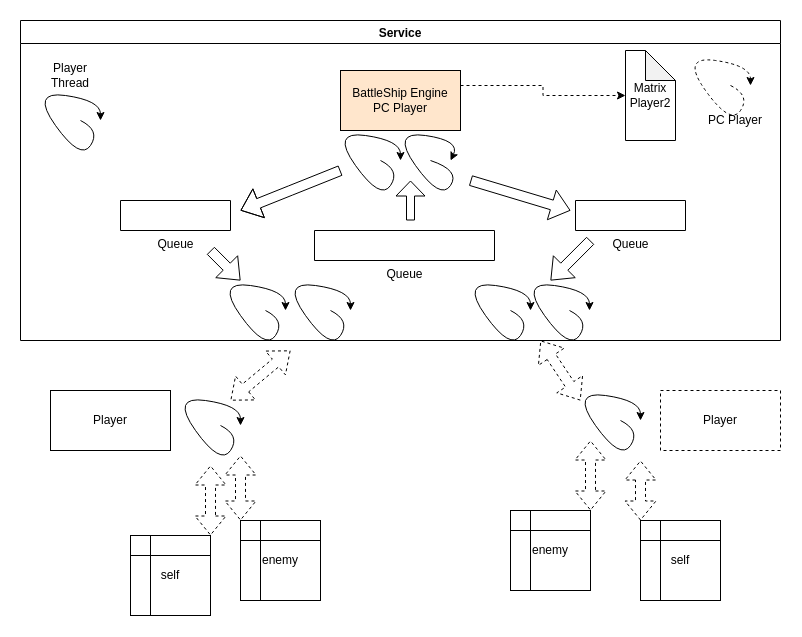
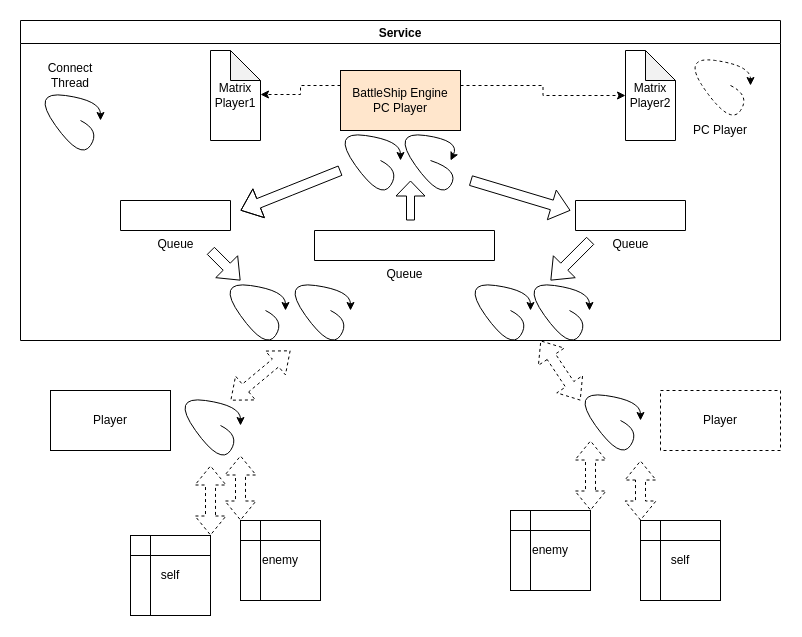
- <mxCell id="21" value="Player Thread" style="text;html=1;strokeColor=none;fillColor=none;align=center;verticalAlign=middle;whiteSpace=wrap;rounded=0;" parent="15" vertex="1"><mxGeometry x="20" y="40" width="60" height="30" as="geometry" /></mxCell>
+ <mxCell id="21" value="Connect Thread" style="text;html=1;strokeColor=none;fillColor=none;align=center;verticalAlign=middle;whiteSpace=wrap;rounded=0;" parent="15" vertex="1"><mxGeometry x="20" y="40" width="60" height="30" as="geometry" /></mxCell>
+ <mxCell id="25" style="edgeStyle=orthogonalEdgeStyle;rounded=0;orthogonalLoop=1;jettySize=auto;html=1;exitX=0;exitY=0.25;exitDx=0;exitDy=0;dashed=1;entryX=1;entryY=0.489;entryDx=0;entryDy=0;entryPerimeter=0;" parent="15" source="24" target="16" edge="1"><mxGeometry relative="1" as="geometry"><mxPoint x="240" y="65" as="targetPoint" /></mxGeometry></mxCell>
+ <mxCell id="16" value="Matrix&lt;br&gt;Player1" style="shape=note;whiteSpace=wrap;html=1;backgroundOutline=1;darkOpacity=0.05;" parent="15" vertex="1"><mxGeometry x="190" y="30" width="50" height="90" as="geometry" /></mxCell>
- <mxCell id="19" value="PC Player" style="text;html=1;strokeColor=none;fillColor=none;align=center;verticalAlign=middle;whiteSpace=wrap;rounded=0;dashed=1;" parent="15" vertex="1"><mxGeometry x="685" y="85" width="60" height="30" as="geometry" /></mxCell>
+ <mxCell id="19" value="PC Player" style="text;html=1;strokeColor=none;fillColor=none;align=center;verticalAlign=middle;whiteSpace=wrap;rounded=0;dashed=1;" parent="15" vertex="1"><mxGeometry x="670" y="95" width="60" height="30" as="geometry" /></mxCell>
